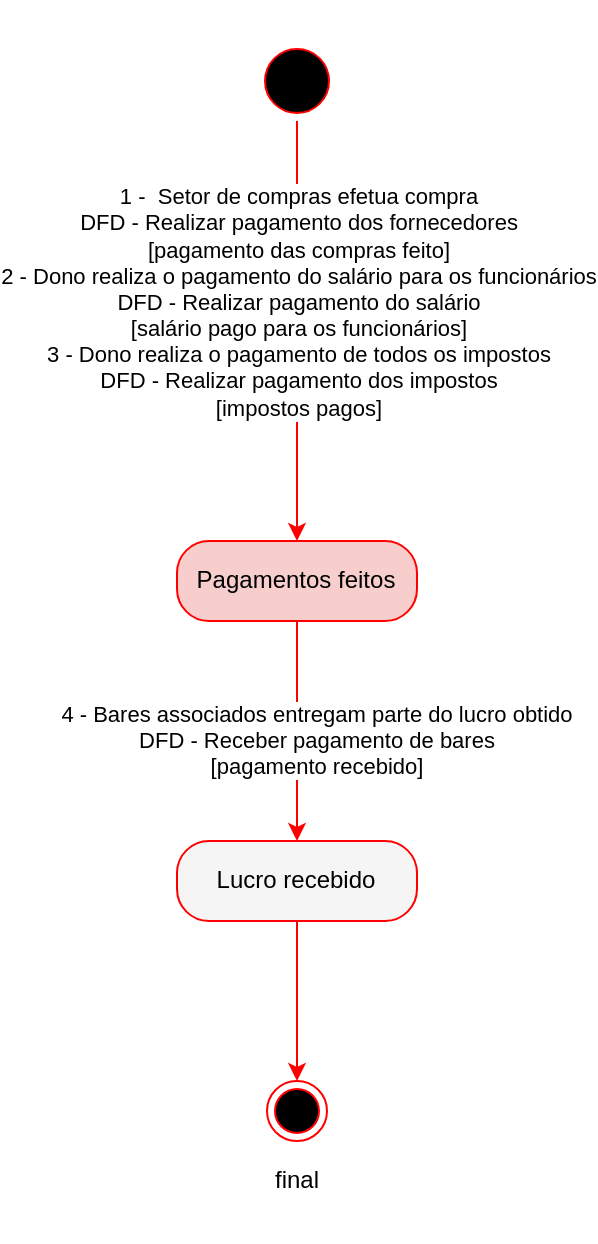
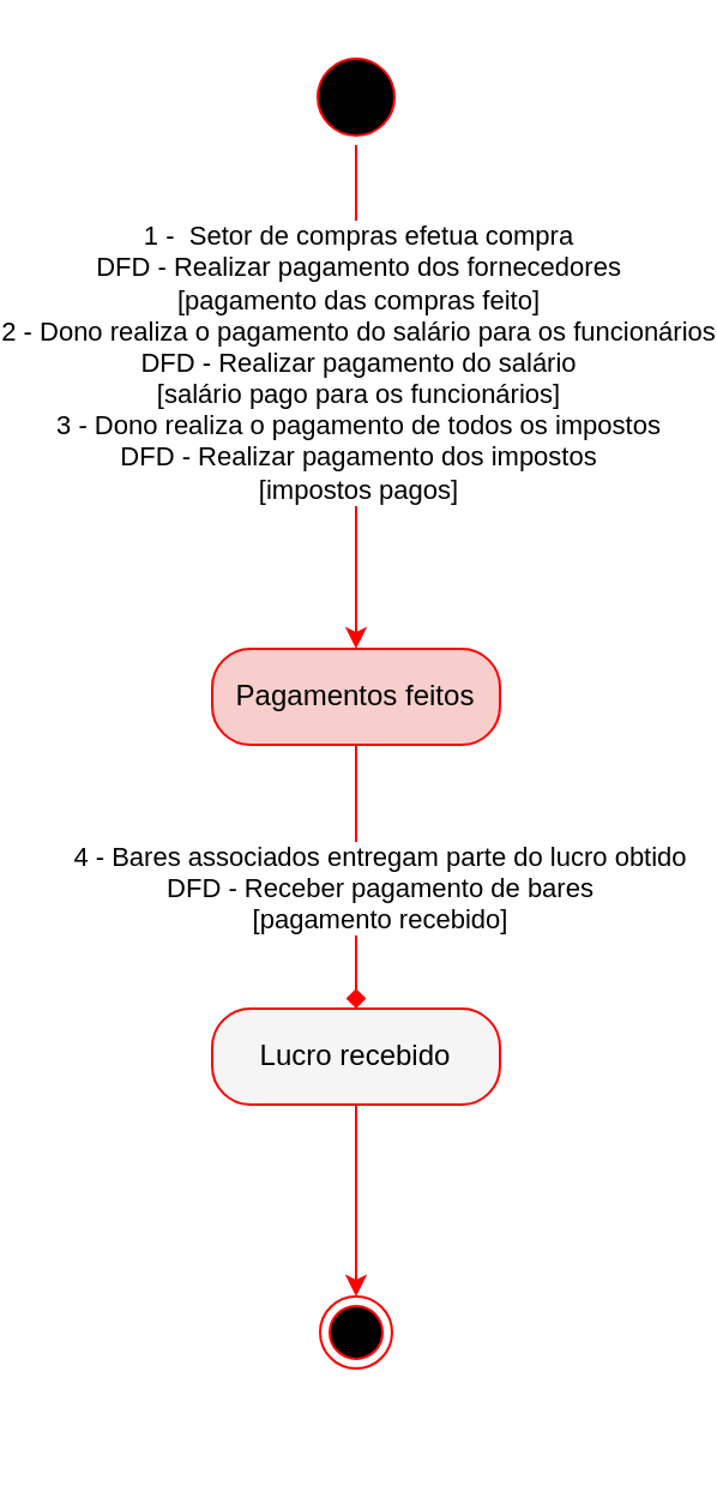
- <mxCell id="8" value="4 - Bares associados entregam parte do lucro obtido&lt;br&gt;DFD - Receber pagamento de bares&lt;br&gt;[pagamento recebido]" style="edgeStyle=orthogonalEdgeStyle;rounded=0;orthogonalLoop=1;jettySize=auto;html=1;exitX=0.5;exitY=1;exitDx=0;exitDy=0;strokeColor=#FF0000;" parent="1" source="9" target="7" edge="1"><mxGeometry x="0.091" y="10" relative="1" as="geometry"><Array as="points"><mxPoint x="80" y="360" /><mxPoint x="80" y="360" /></Array><mxPoint as="offset" /></mxGeometry></mxCell>
+ <mxCell id="8" value="4 - Bares associados entregam parte do lucro obtido&lt;br&gt;DFD - Receber pagamento de bares&lt;br&gt;[pagamento recebido]" style="edgeStyle=orthogonalEdgeStyle;rounded=0;orthogonalLoop=1;jettySize=auto;html=1;exitX=0.5;exitY=1;exitDx=0;exitDy=0;strokeColor=#FF0000;endArrow=diamond;" parent="1" source="9" target="7" edge="1"><mxGeometry x="0.091" y="10" relative="1" as="geometry"><Array as="points"><mxPoint x="80" y="360" /><mxPoint x="80" y="360" /></Array><mxPoint as="offset" /></mxGeometry></mxCell>
- <mxCell id="10" value="final" style="text;html=1;align=center;verticalAlign=middle;resizable=0;points=[];autosize=1;" vertex="1" parent="1"><mxGeometry x="60" y="580" width="40" height="20" as="geometry" /></mxCell>
